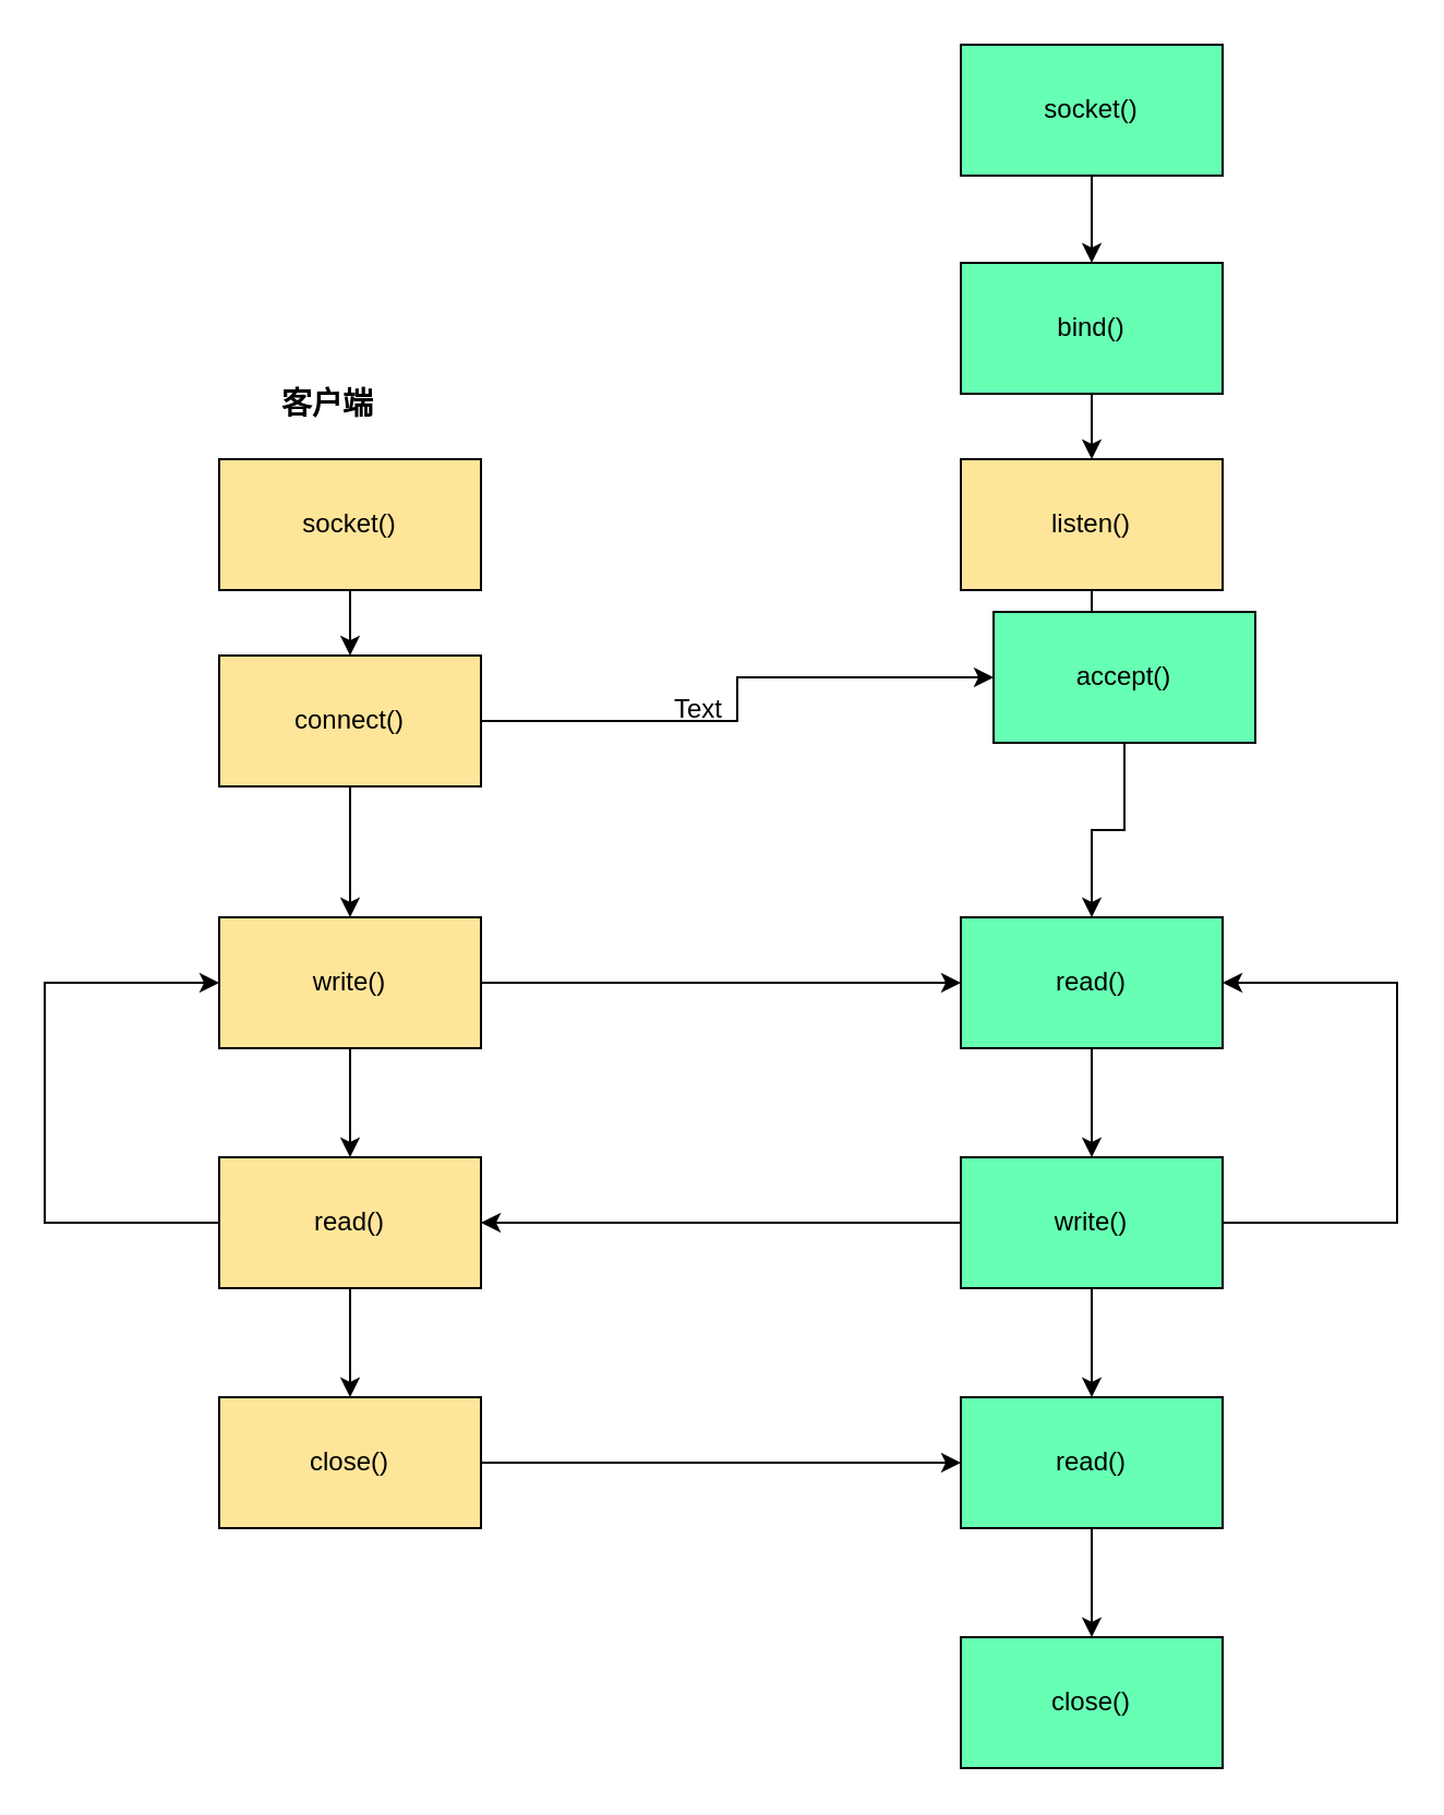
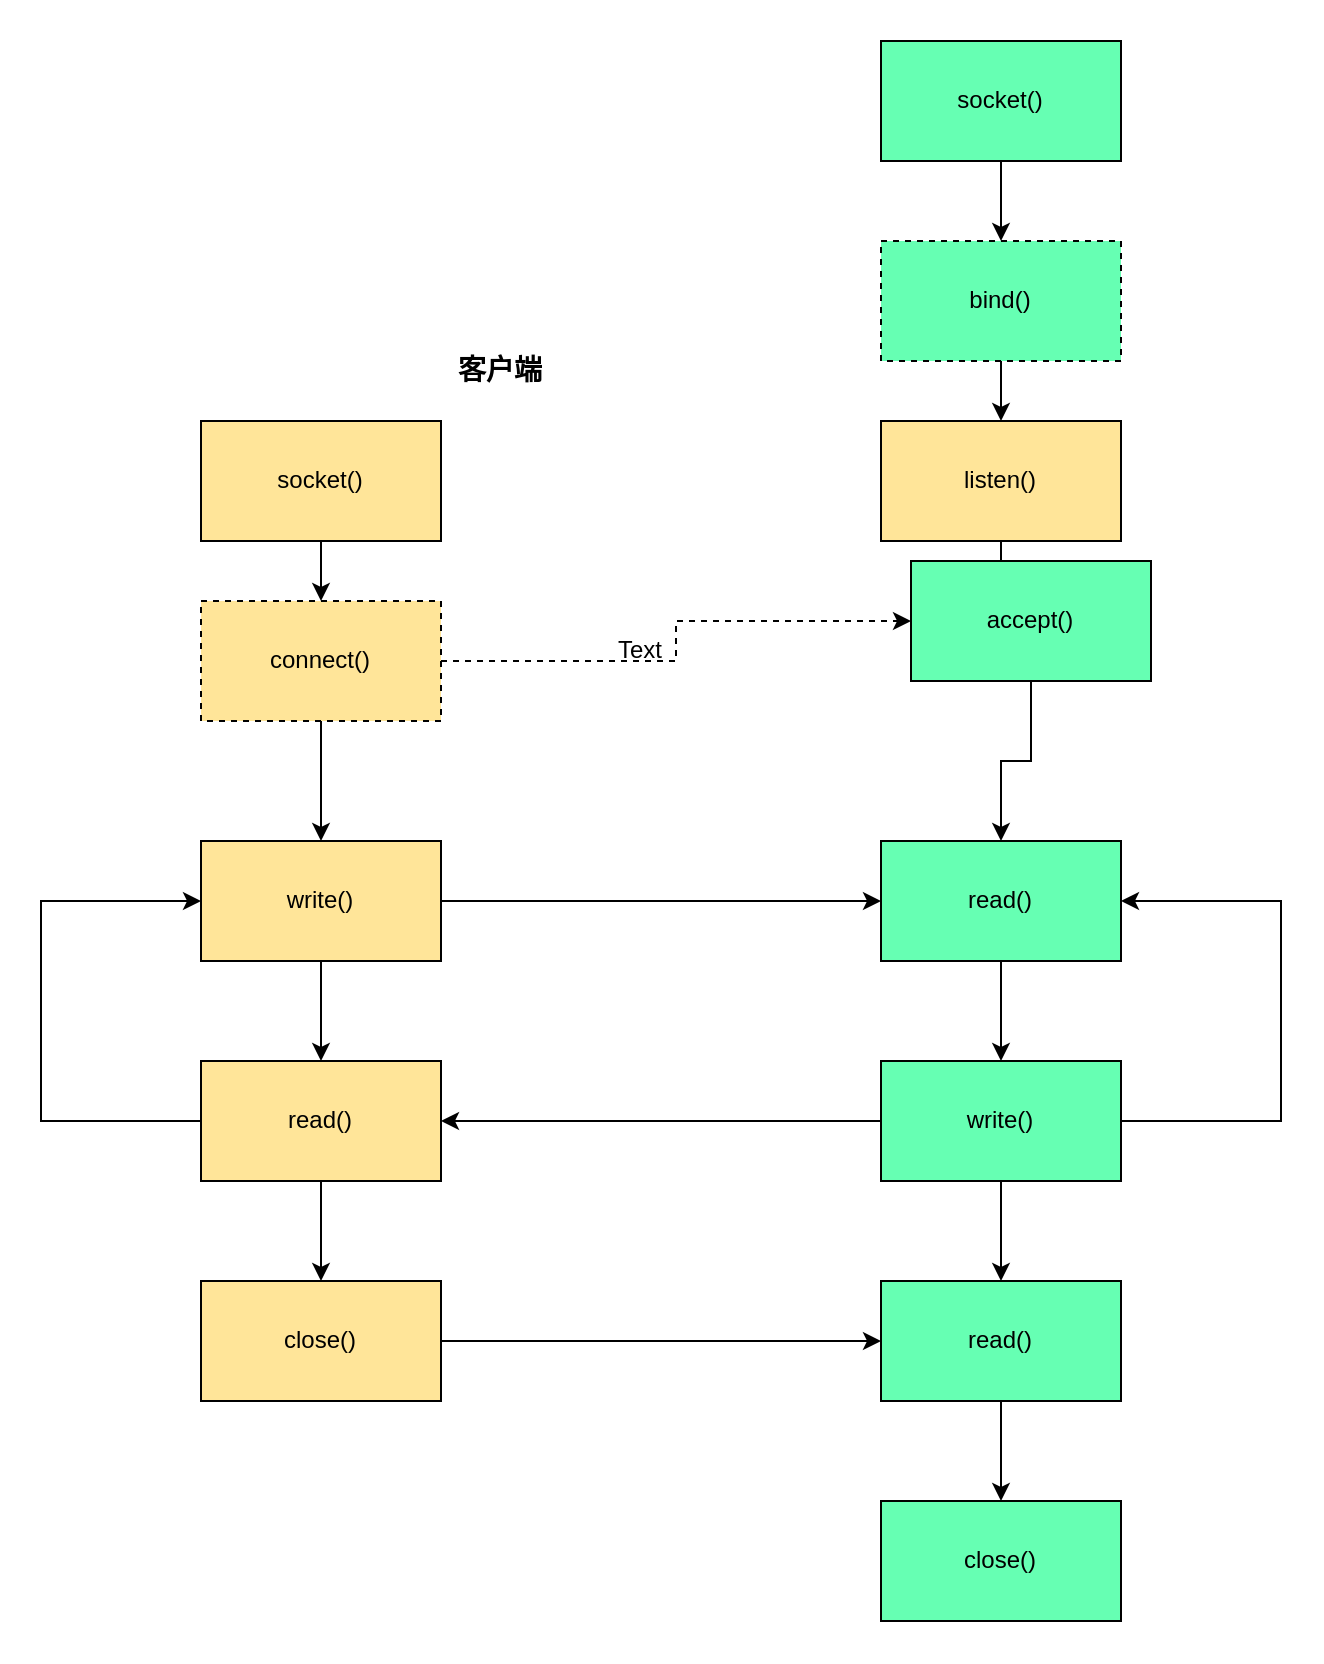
- <mxCell id="5" value="bind()" style="rounded=0;whiteSpace=wrap;html=1;fillColor=#66FFB3;" vertex="1" parent="1"><mxGeometry x="440" y="120" width="120" height="60" as="geometry" /></mxCell>
+ <mxCell id="5" value="bind()" style="rounded=0;whiteSpace=wrap;html=1;fillColor=#66FFB3;dashed=1;" vertex="1" parent="1"><mxGeometry x="440" y="120" width="120" height="60" as="geometry" /></mxCell>
- <mxCell id="33" value="&lt;b&gt;&lt;font style=&quot;font-size: 14px&quot;&gt;客户端&lt;/font&gt;&lt;/b&gt;" style="text;html=1;strokeColor=none;fillColor=none;align=center;verticalAlign=middle;whiteSpace=wrap;rounded=0;" vertex="1" parent="1"><mxGeometry x="120" y="170" width="60" height="30" as="geometry" /></mxCell>
+ <mxCell id="33" value="&lt;b&gt;&lt;font style=&quot;font-size: 14px&quot;&gt;客户端&lt;/font&gt;&lt;/b&gt;" style="text;html=1;strokeColor=none;fillColor=none;align=center;verticalAlign=middle;whiteSpace=wrap;rounded=0;" vertex="1" parent="1"><mxGeometry x="220" y="170" width="60" height="30" as="geometry" /></mxCell>
- <mxCell id="12" style="edgeStyle=orthogonalEdgeStyle;rounded=0;orthogonalLoop=1;jettySize=auto;html=1;entryX=0;entryY=0.5;entryDx=0;entryDy=0;" edge="1" parent="1" source="14" target="9"><mxGeometry relative="1" as="geometry" /></mxCell>
+ <mxCell id="12" style="edgeStyle=orthogonalEdgeStyle;rounded=0;orthogonalLoop=1;jettySize=auto;html=1;entryX=0;entryY=0.5;entryDx=0;entryDy=0;dashed=1;" edge="1" parent="1" source="14" target="9"><mxGeometry relative="1" as="geometry" /></mxCell>
- <mxCell id="14" value="connect()" style="rounded=0;whiteSpace=wrap;html=1;fillColor=#FFE599;" vertex="1" parent="1"><mxGeometry x="100" y="300" width="120" height="60" as="geometry" /></mxCell>
+ <mxCell id="14" value="connect()" style="rounded=0;whiteSpace=wrap;html=1;fillColor=#FFE599;dashed=1;" vertex="1" parent="1"><mxGeometry x="100" y="300" width="120" height="60" as="geometry" /></mxCell>
